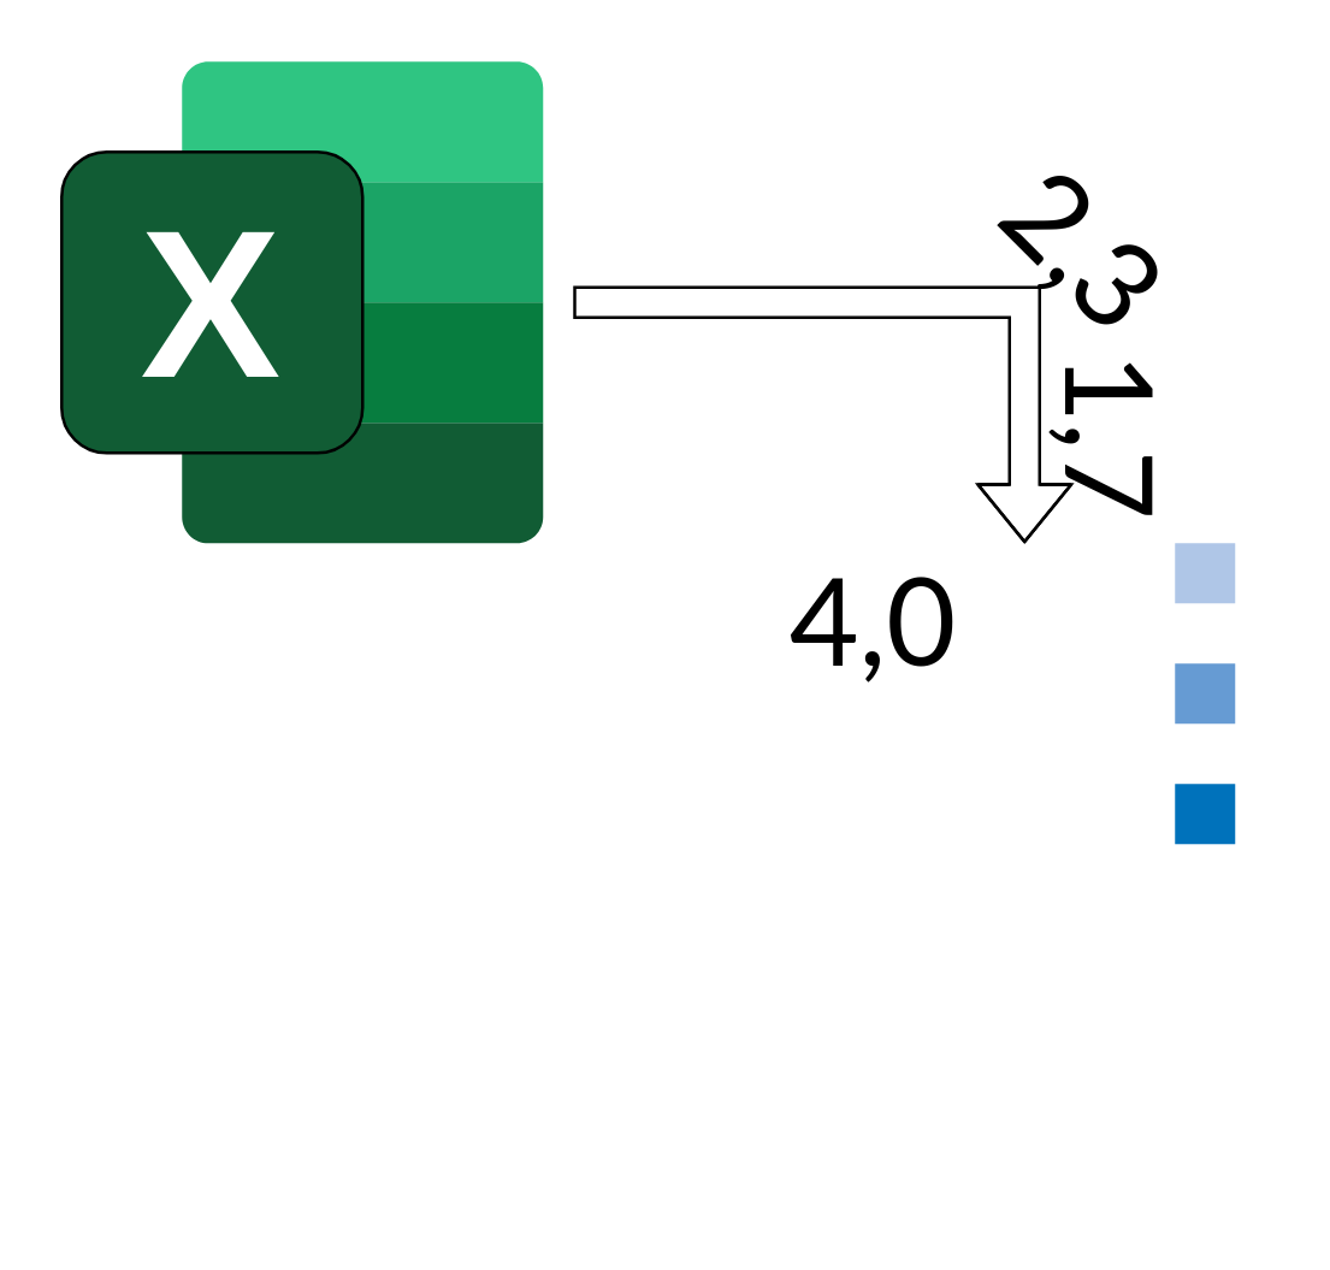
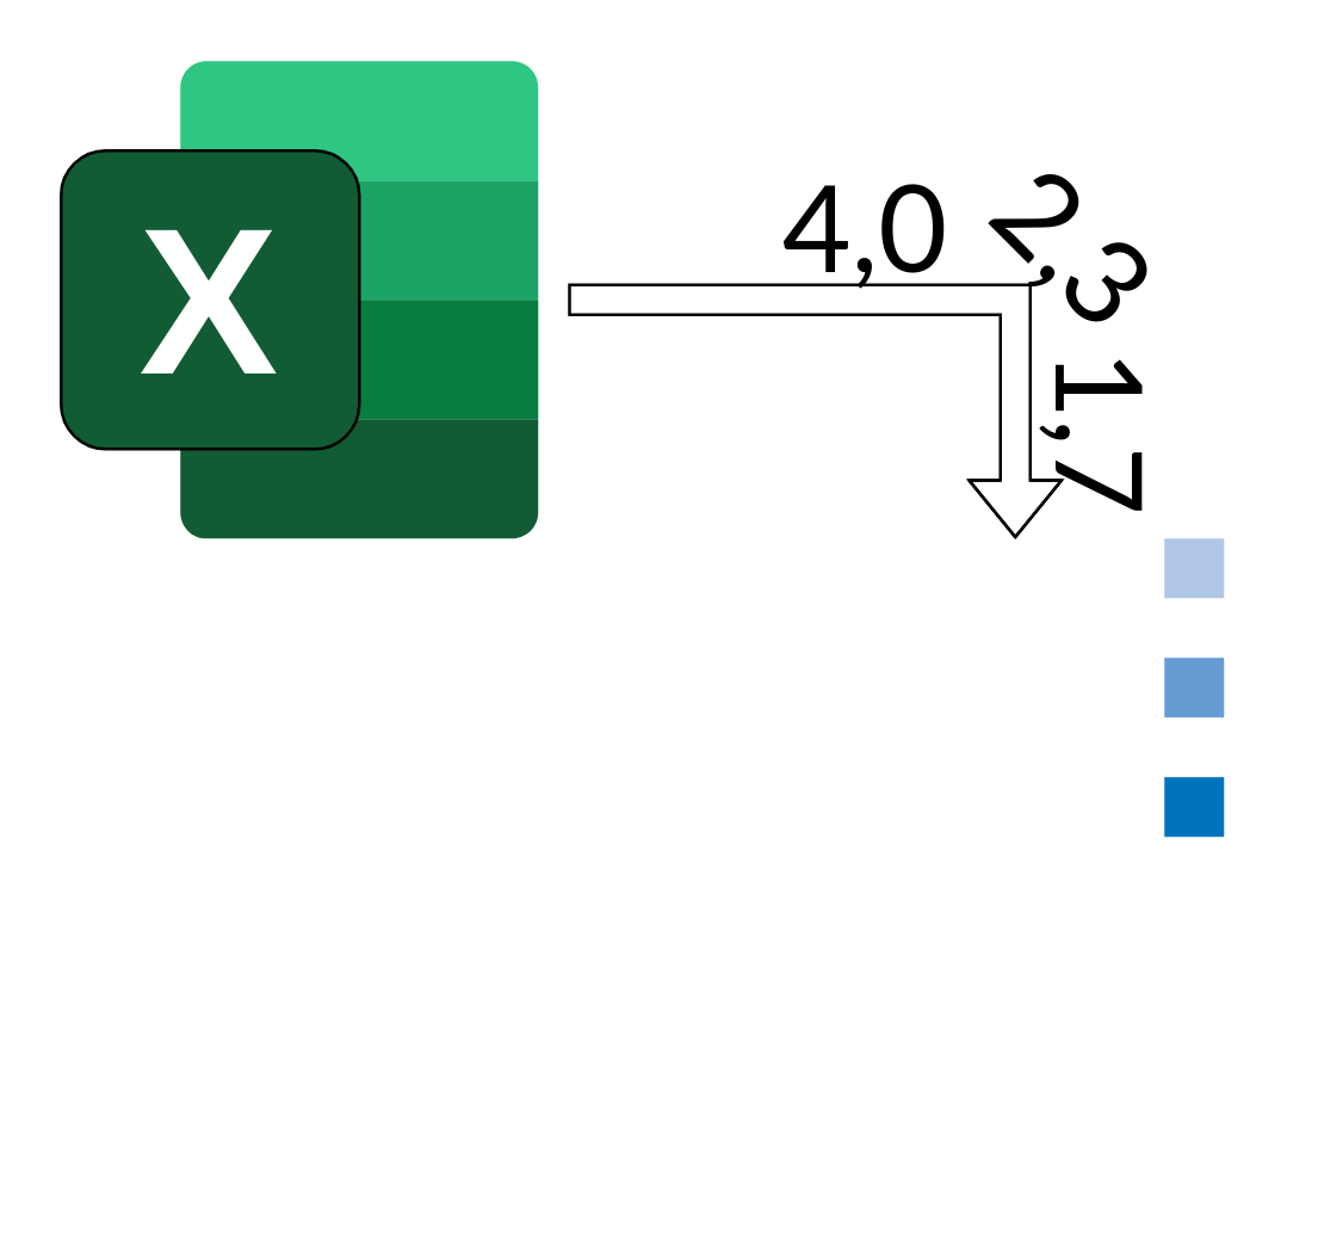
- <mxCell id="7" value="4,0" style="text;html=1;strokeColor=none;fillColor=none;align=center;verticalAlign=middle;whiteSpace=wrap;rounded=0;shadow=0;fontFamily=Lato;fontSource=https%3A%2F%2Ffonts.googleapis.com%2Fcss%3Ffamily%3DLato;fontSize=40;fontColor=#000000;" vertex="1" parent="2"><mxGeometry x="80" y="10" width="60" height="30" as="geometry" /></mxCell>
+ <mxCell id="7" value="4,0" style="text;html=1;strokeColor=none;fillColor=none;align=center;verticalAlign=middle;whiteSpace=wrap;rounded=0;shadow=0;fontFamily=Lato;fontSource=https%3A%2F%2Ffonts.googleapis.com%2Fcss%3Ffamily%3DLato;fontSize=40;fontColor=#000000;" vertex="1" parent="2"><mxGeometry x="80" y="-120" width="60" height="30" as="geometry" /></mxCell>
